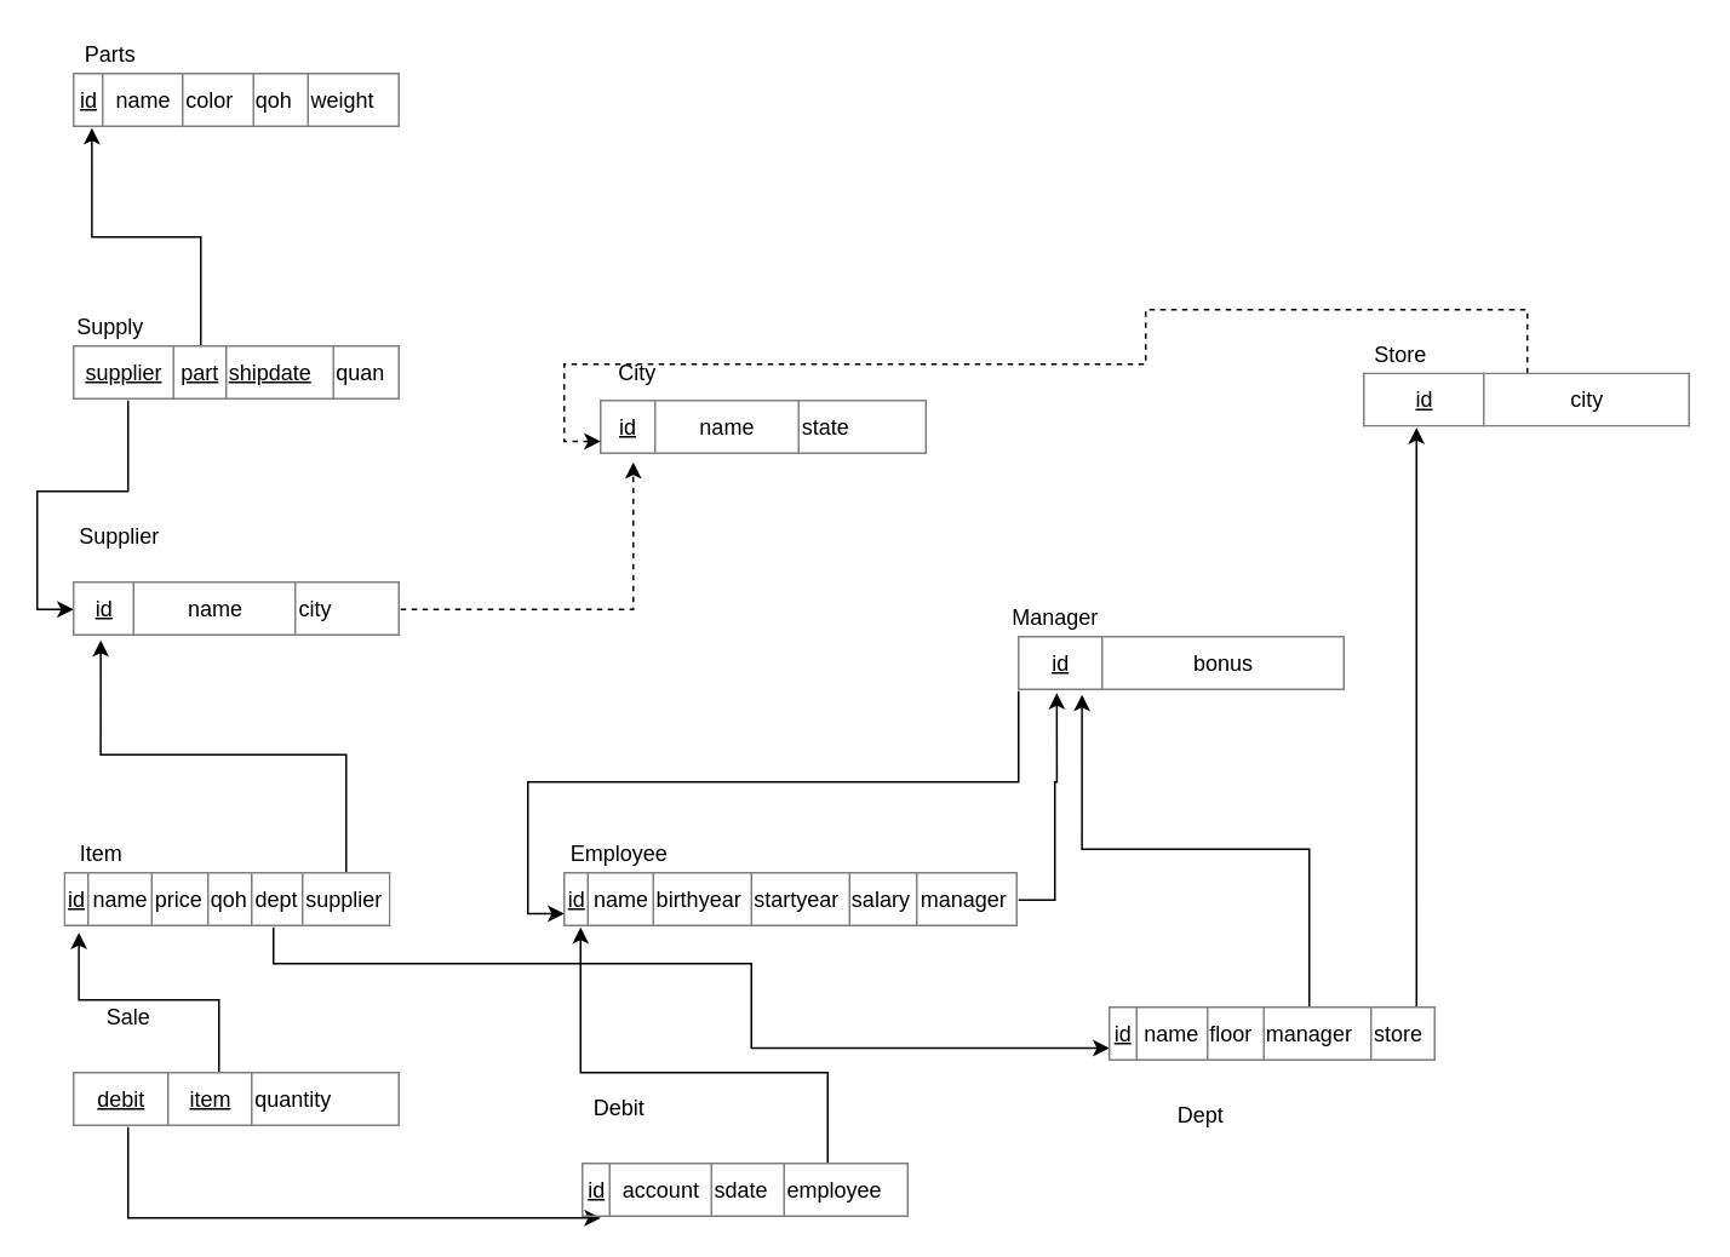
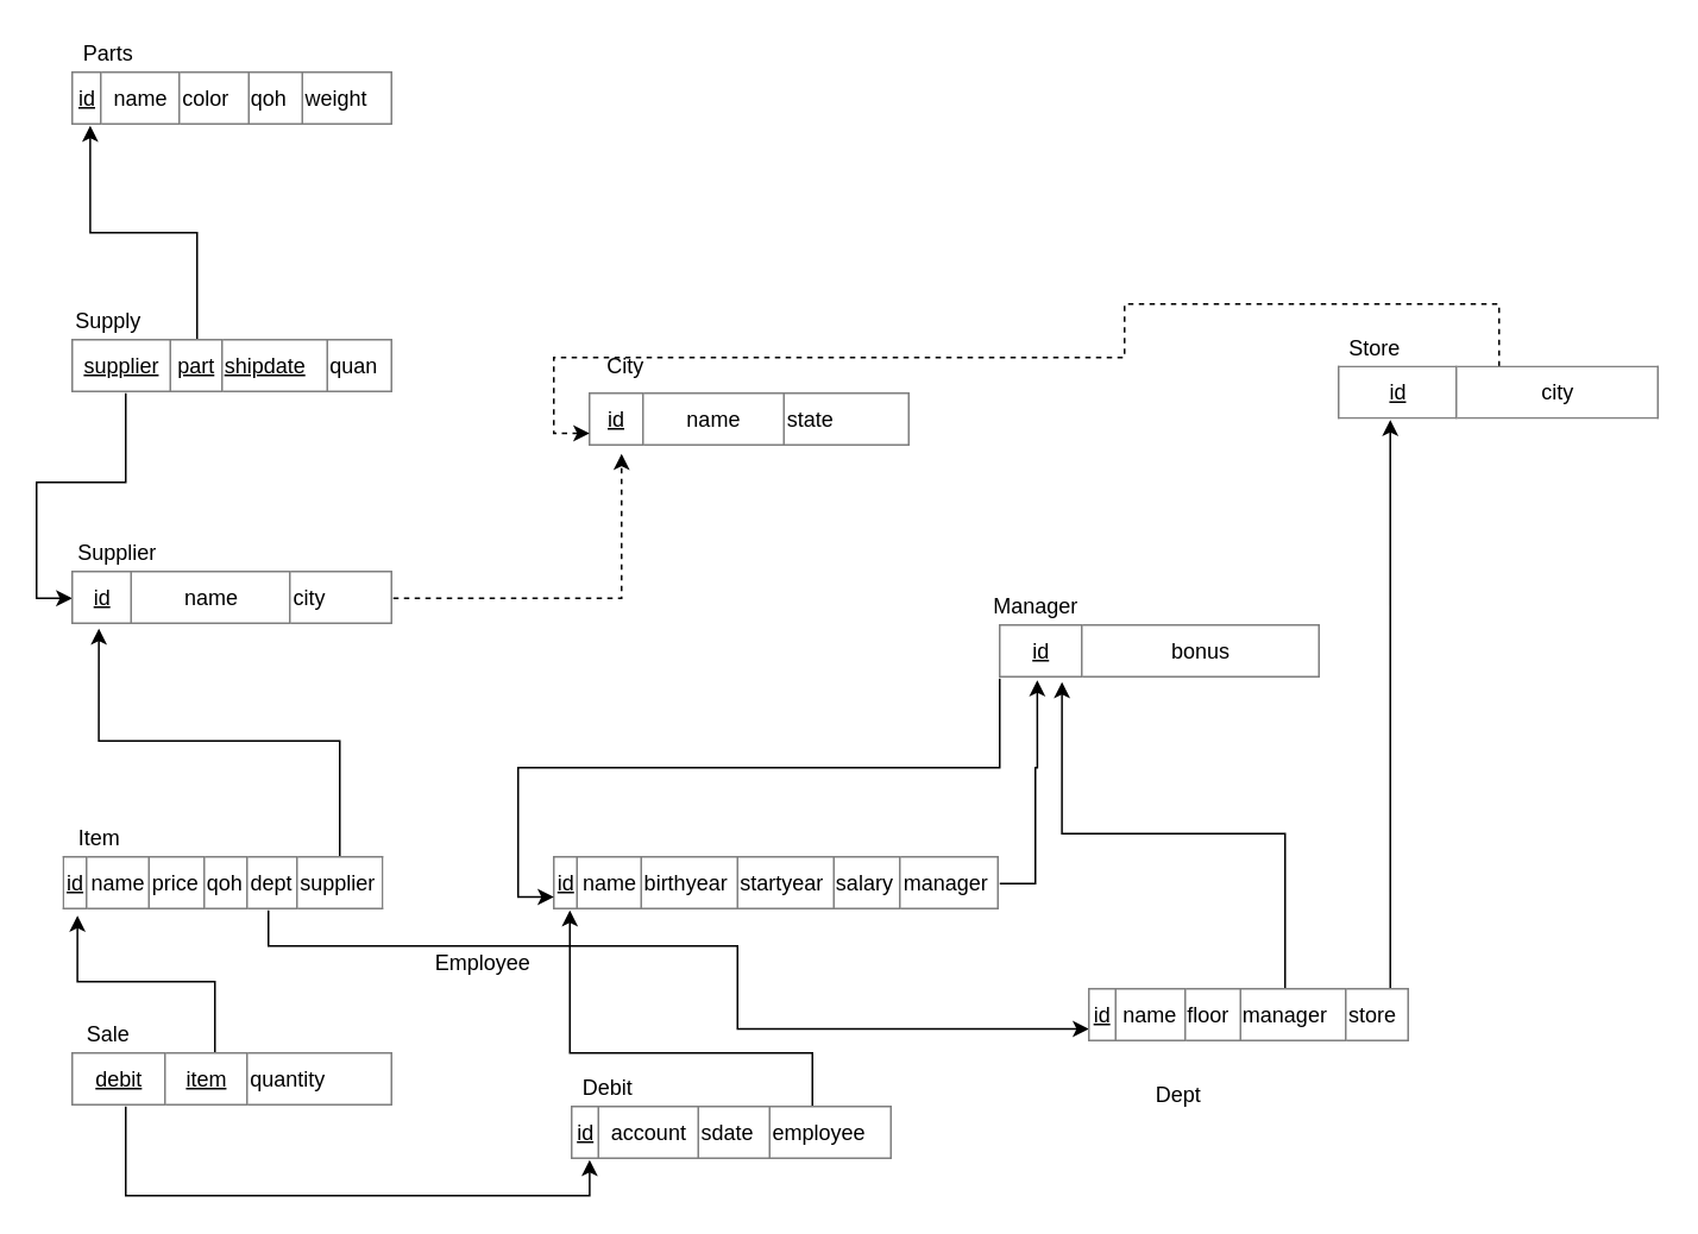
- <mxCell id="10" value="Supplier" style="text;html=1;align=center;verticalAlign=middle;resizable=0;points=[];;autosize=1;" vertex="1" parent="1"><mxGeometry x="35" y="285" width="60" height="20" as="geometry" /></mxCell>
+ <mxCell id="10" value="Supplier" style="text;html=1;align=center;verticalAlign=middle;resizable=0;points=[];;autosize=1;" vertex="1" parent="1"><mxGeometry x="35" y="300" width="60" height="20" as="geometry" /></mxCell>
- <mxCell id="26" value="Employee" style="text;html=1;align=center;verticalAlign=middle;resizable=0;points=[];;autosize=1;" vertex="1" parent="1"><mxGeometry x="305" y="460" width="70" height="20" as="geometry" /></mxCell>
+ <mxCell id="26" value="Employee" style="text;html=1;align=center;verticalAlign=middle;resizable=0;points=[];;autosize=1;" vertex="1" parent="1"><mxGeometry x="235" y="530" width="70" height="20" as="geometry" /></mxCell>
- <mxCell id="20" value="Sale" style="text;html=1;align=center;verticalAlign=middle;resizable=0;points=[];;autosize=1;" vertex="1" parent="1"><mxGeometry x="50" y="550" width="40" height="20" as="geometry" /></mxCell>
+ <mxCell id="20" value="Sale" style="text;html=1;align=center;verticalAlign=middle;resizable=0;points=[];;autosize=1;" vertex="1" parent="1"><mxGeometry x="40" y="570" width="40" height="20" as="geometry" /></mxCell>
- <mxCell id="22" value="&lt;table style=&quot;width: 100% ; height: 100% ; border-collapse: collapse&quot; width=&quot;100%&quot; border=&quot;1&quot;&gt;&lt;tbody&gt;&lt;tr&gt;&lt;td align=&quot;center&quot;&gt;&lt;u&gt;id&lt;/u&gt;&lt;br&gt;&lt;/td&gt;&lt;td align=&quot;center&quot;&gt;account&lt;br&gt;&lt;/td&gt;&lt;td&gt;sdate&lt;br&gt;&lt;/td&gt;&lt;td&gt;employee&lt;br&gt;&lt;/td&gt;&lt;/tr&gt;&lt;/tbody&gt;&lt;/table&gt;" style="text;html=1;strokeColor=none;fillColor=none;overflow=fill;" vertex="1" parent="1"><mxGeometry x="320" y="640" width="180" height="30" as="geometry" /></mxCell>
+ <mxCell id="22" value="&lt;table style=&quot;width: 100% ; height: 100% ; border-collapse: collapse&quot; width=&quot;100%&quot; border=&quot;1&quot;&gt;&lt;tbody&gt;&lt;tr&gt;&lt;td align=&quot;center&quot;&gt;&lt;u&gt;id&lt;/u&gt;&lt;br&gt;&lt;/td&gt;&lt;td align=&quot;center&quot;&gt;account&lt;br&gt;&lt;/td&gt;&lt;td&gt;sdate&lt;br&gt;&lt;/td&gt;&lt;td&gt;employee&lt;br&gt;&lt;/td&gt;&lt;/tr&gt;&lt;/tbody&gt;&lt;/table&gt;" style="text;html=1;strokeColor=none;fillColor=none;overflow=fill;" vertex="1" parent="1"><mxGeometry x="320" y="620" width="180" height="30" as="geometry" /></mxCell>
